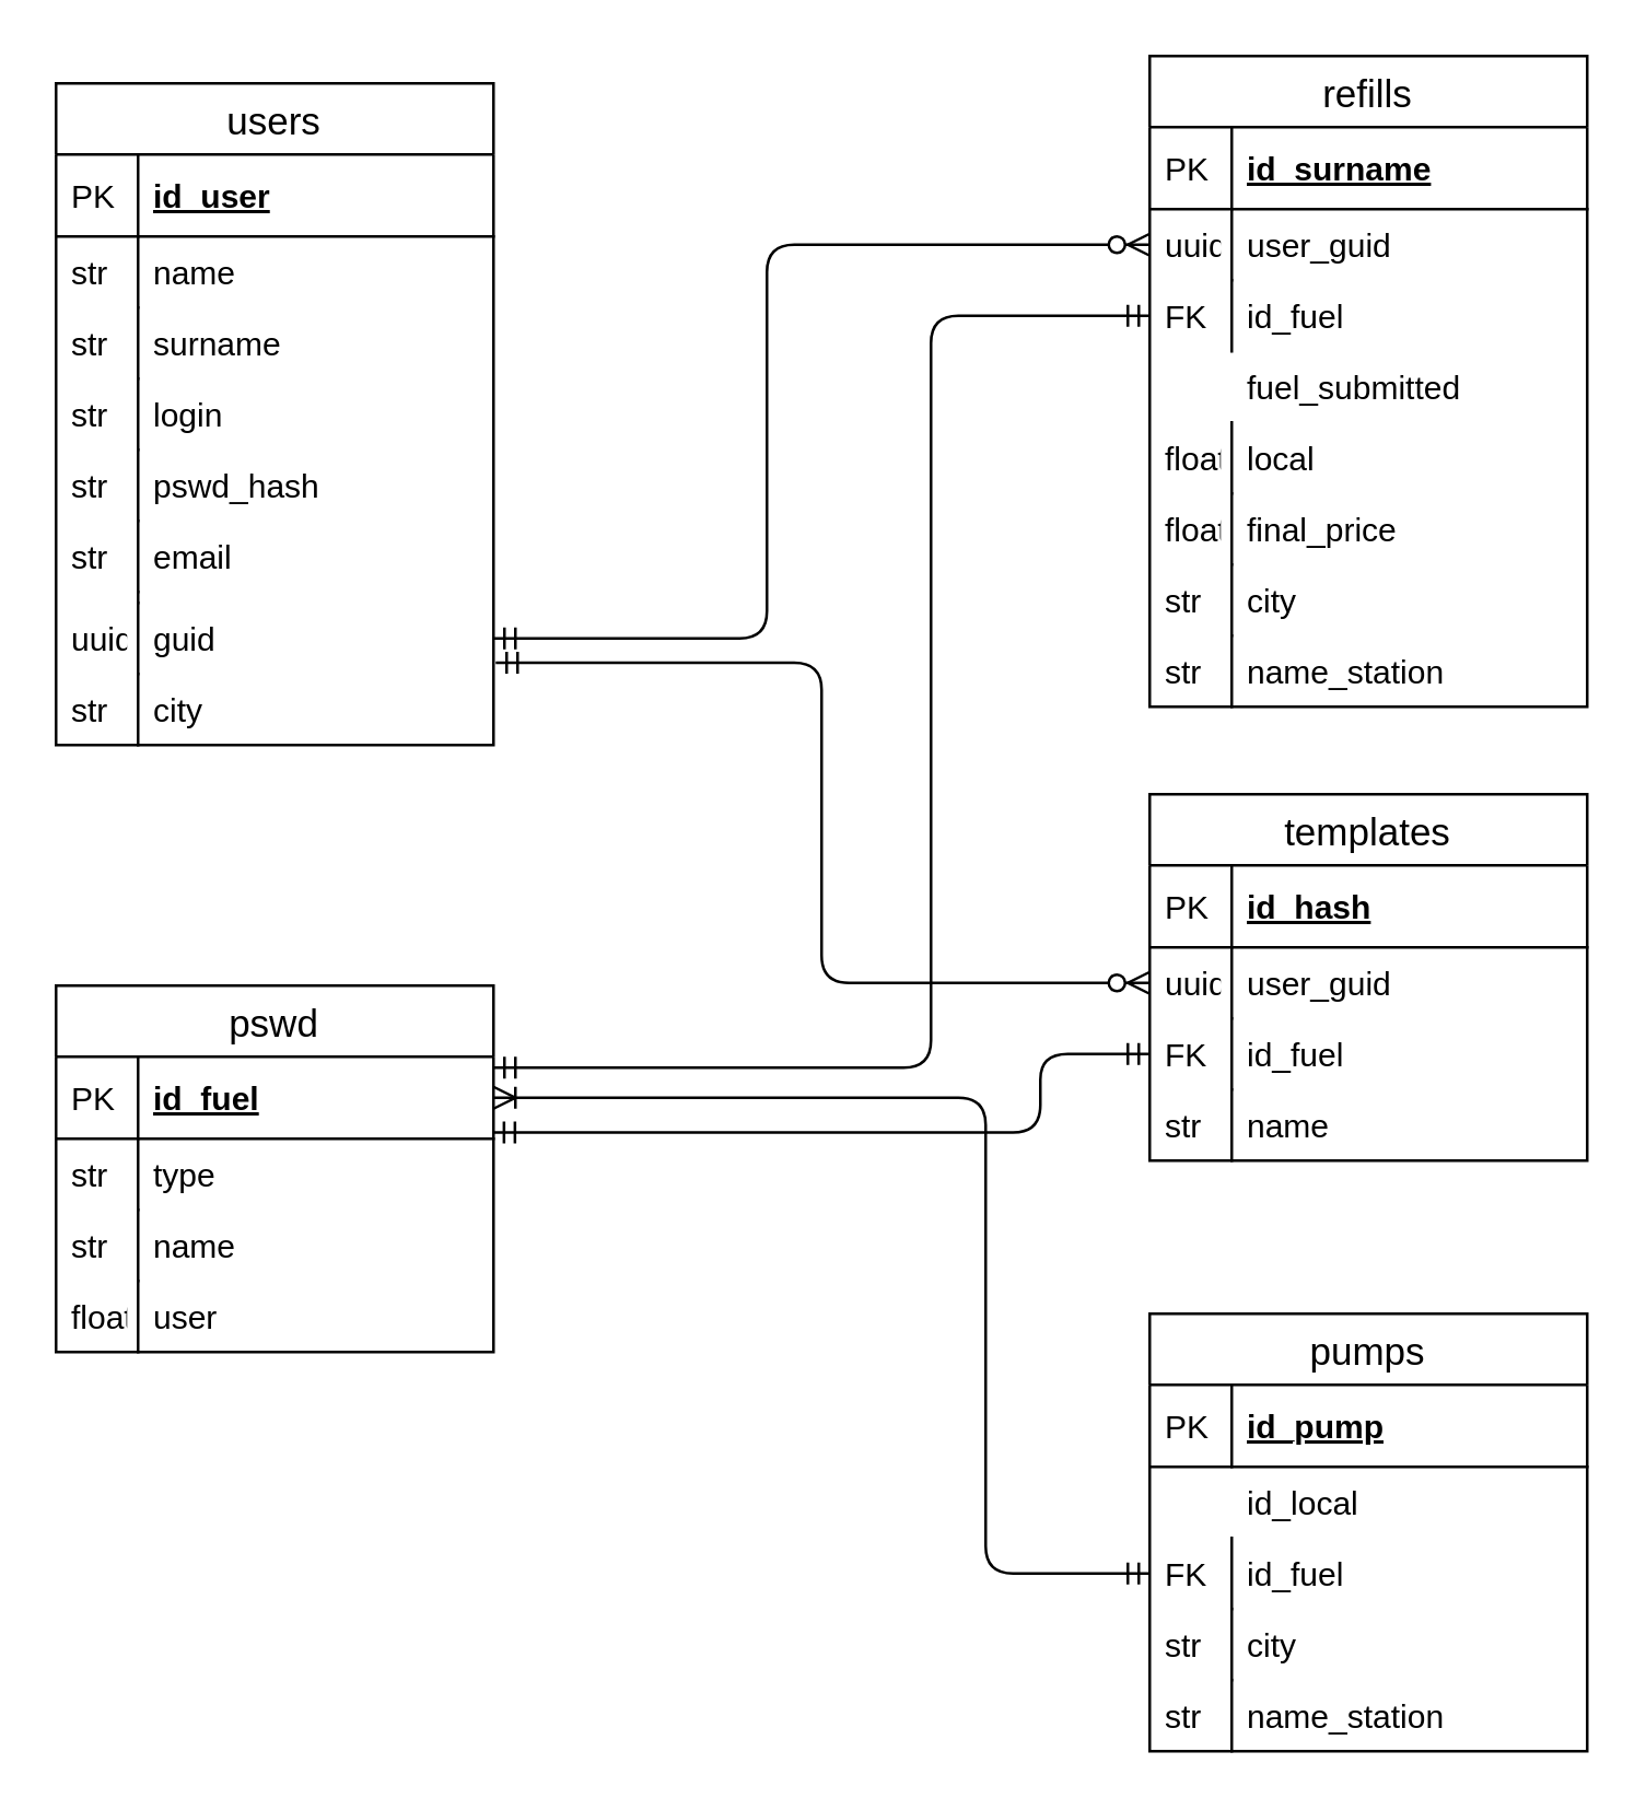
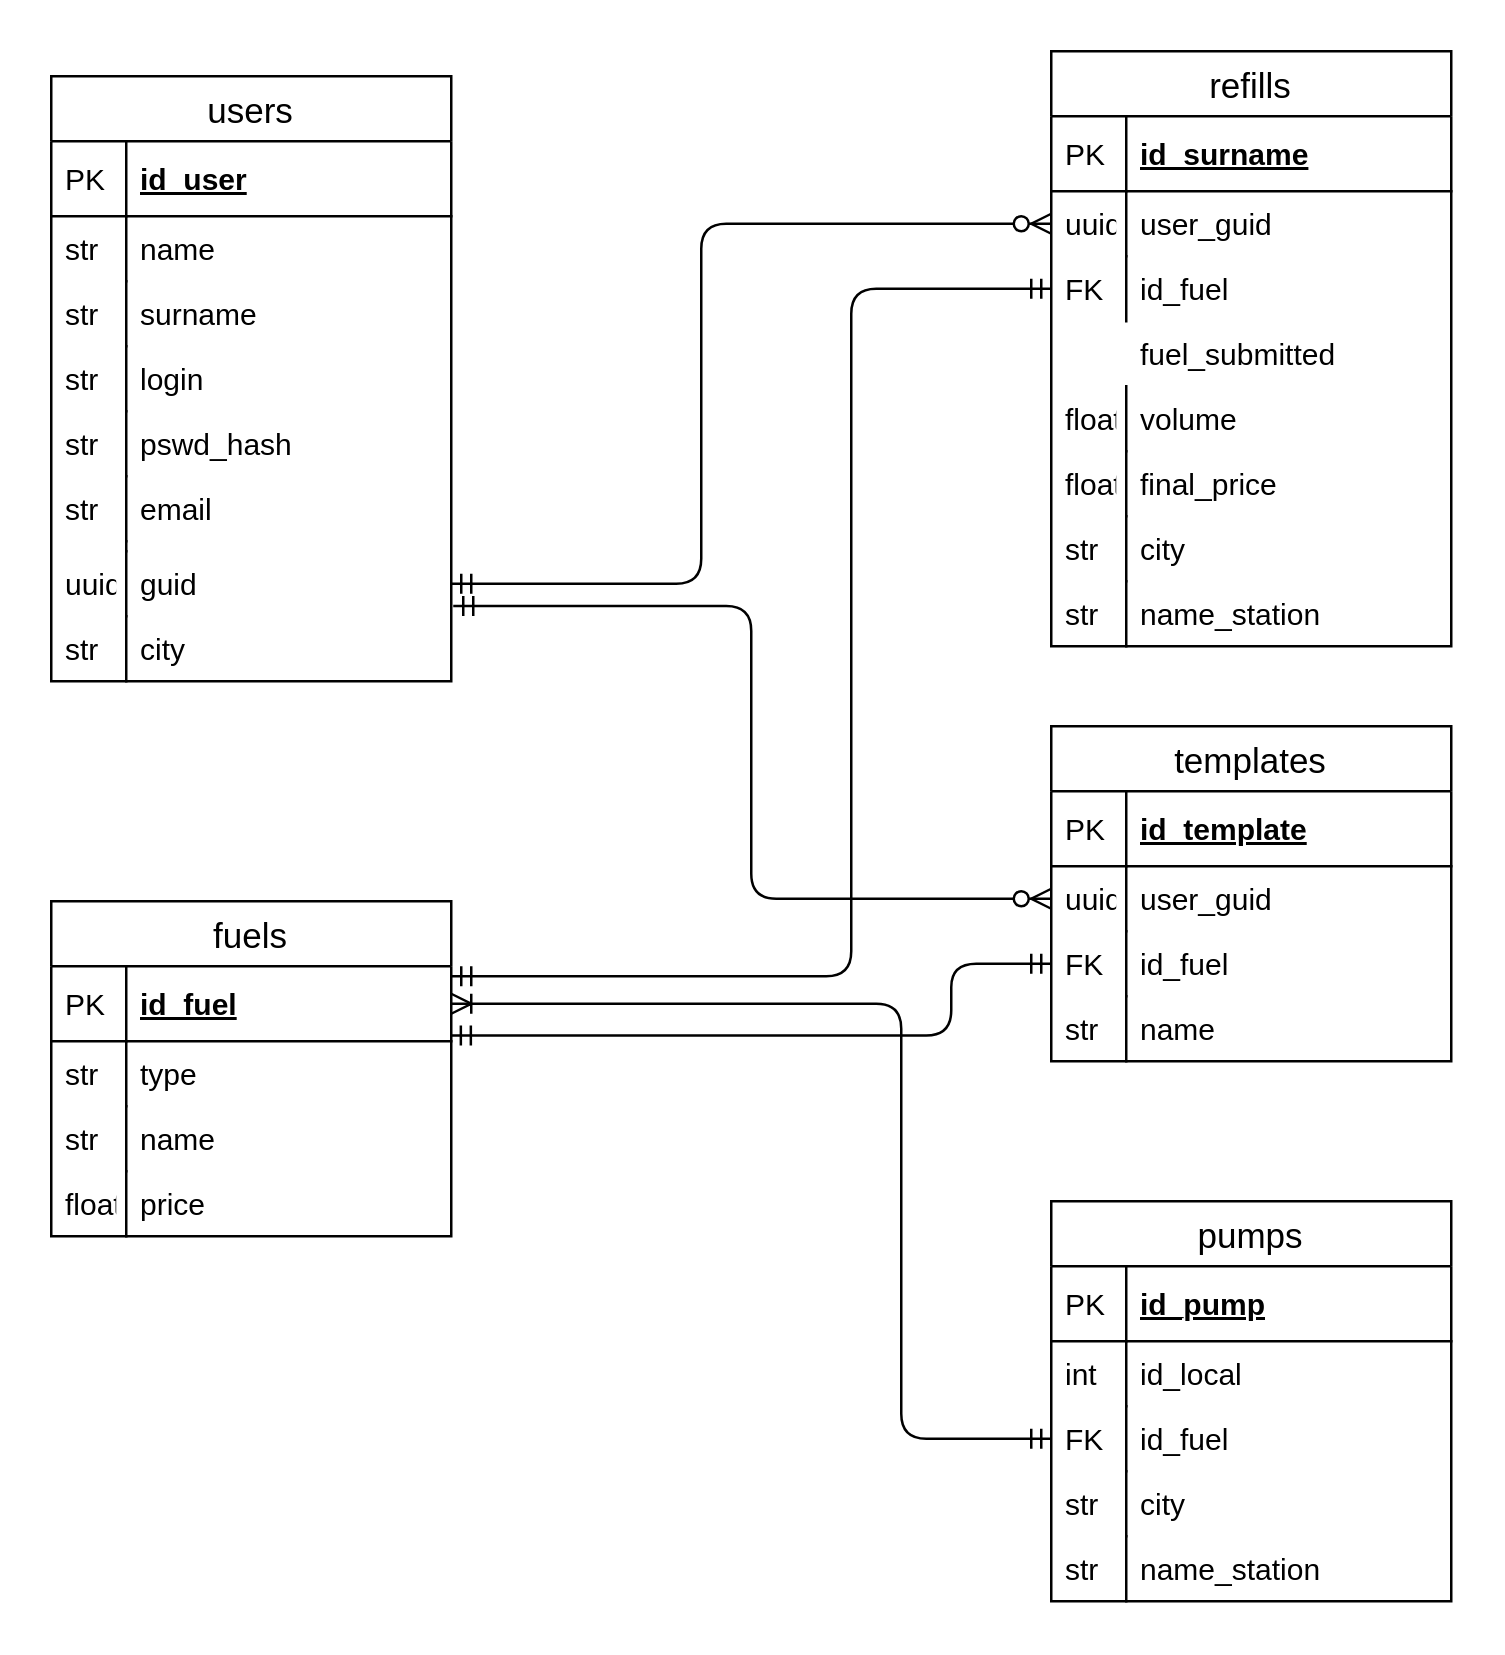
- <mxCell id="10" value="local" style="shape=partialRectangle;top=0;left=0;right=0;bottom=0;align=left;verticalAlign=top;fillColor=none;spacingLeft=34;spacingRight=4;overflow=hidden;rotatable=0;points=[[0,0.5],[1,0.5]];portConstraint=eastwest;dropTarget=0;fontSize=12;" vertex="1" parent="2"><mxGeometry y="134" width="160" height="26" as="geometry" /></mxCell>
+ <mxCell id="10" value="volume" style="shape=partialRectangle;top=0;left=0;right=0;bottom=0;align=left;verticalAlign=top;fillColor=none;spacingLeft=34;spacingRight=4;overflow=hidden;rotatable=0;points=[[0,0.5],[1,0.5]];portConstraint=eastwest;dropTarget=0;fontSize=12;" vertex="1" parent="2"><mxGeometry y="134" width="160" height="26" as="geometry" /></mxCell>
- <mxCell id="41" value="id_hash" style="shape=partialRectangle;top=0;left=0;right=0;bottom=1;align=left;verticalAlign=middle;fillColor=none;spacingLeft=34;spacingRight=4;overflow=hidden;rotatable=0;points=[[0,0.5],[1,0.5]];portConstraint=eastwest;dropTarget=0;fontStyle=5;fontSize=12;" parent="40" vertex="1"><mxGeometry y="26" width="160" height="30" as="geometry" /></mxCell>
+ <mxCell id="41" value="id_template" style="shape=partialRectangle;top=0;left=0;right=0;bottom=1;align=left;verticalAlign=middle;fillColor=none;spacingLeft=34;spacingRight=4;overflow=hidden;rotatable=0;points=[[0,0.5],[1,0.5]];portConstraint=eastwest;dropTarget=0;fontStyle=5;fontSize=12;" parent="40" vertex="1"><mxGeometry y="26" width="160" height="30" as="geometry" /></mxCell>
- <mxCell id="62" value="pswd" style="swimlane;fontStyle=0;childLayout=stackLayout;horizontal=1;startSize=26;horizontalStack=0;resizeParent=1;resizeParentMax=0;resizeLast=0;collapsible=1;marginBottom=0;align=center;fontSize=14;" parent="1" vertex="1"><mxGeometry x="20" y="360" width="160" height="134" as="geometry" /></mxCell>
+ <mxCell id="62" value="fuels" style="swimlane;fontStyle=0;childLayout=stackLayout;horizontal=1;startSize=26;horizontalStack=0;resizeParent=1;resizeParentMax=0;resizeLast=0;collapsible=1;marginBottom=0;align=center;fontSize=14;" parent="1" vertex="1"><mxGeometry x="20" y="360" width="160" height="134" as="geometry" /></mxCell>
- <mxCell id="69" value="user" style="shape=partialRectangle;top=0;left=0;right=0;bottom=0;align=left;verticalAlign=top;fillColor=none;spacingLeft=34;spacingRight=4;overflow=hidden;rotatable=0;points=[[0,0.5],[1,0.5]];portConstraint=eastwest;dropTarget=0;fontSize=12;" vertex="1" parent="62"><mxGeometry y="108" width="160" height="26" as="geometry" /></mxCell>
+ <mxCell id="69" value="price" style="shape=partialRectangle;top=0;left=0;right=0;bottom=0;align=left;verticalAlign=top;fillColor=none;spacingLeft=34;spacingRight=4;overflow=hidden;rotatable=0;points=[[0,0.5],[1,0.5]];portConstraint=eastwest;dropTarget=0;fontSize=12;" vertex="1" parent="62"><mxGeometry y="108" width="160" height="26" as="geometry" /></mxCell>
+ <mxCell id="55" value="int" style="shape=partialRectangle;top=0;left=0;bottom=0;fillColor=none;align=left;verticalAlign=top;spacingLeft=4;spacingRight=4;overflow=hidden;rotatable=0;points=[];portConstraint=eastwest;part=1;fontSize=12;" vertex="1" connectable="0" parent="54"><mxGeometry width="30" height="26" as="geometry" /></mxCell>
